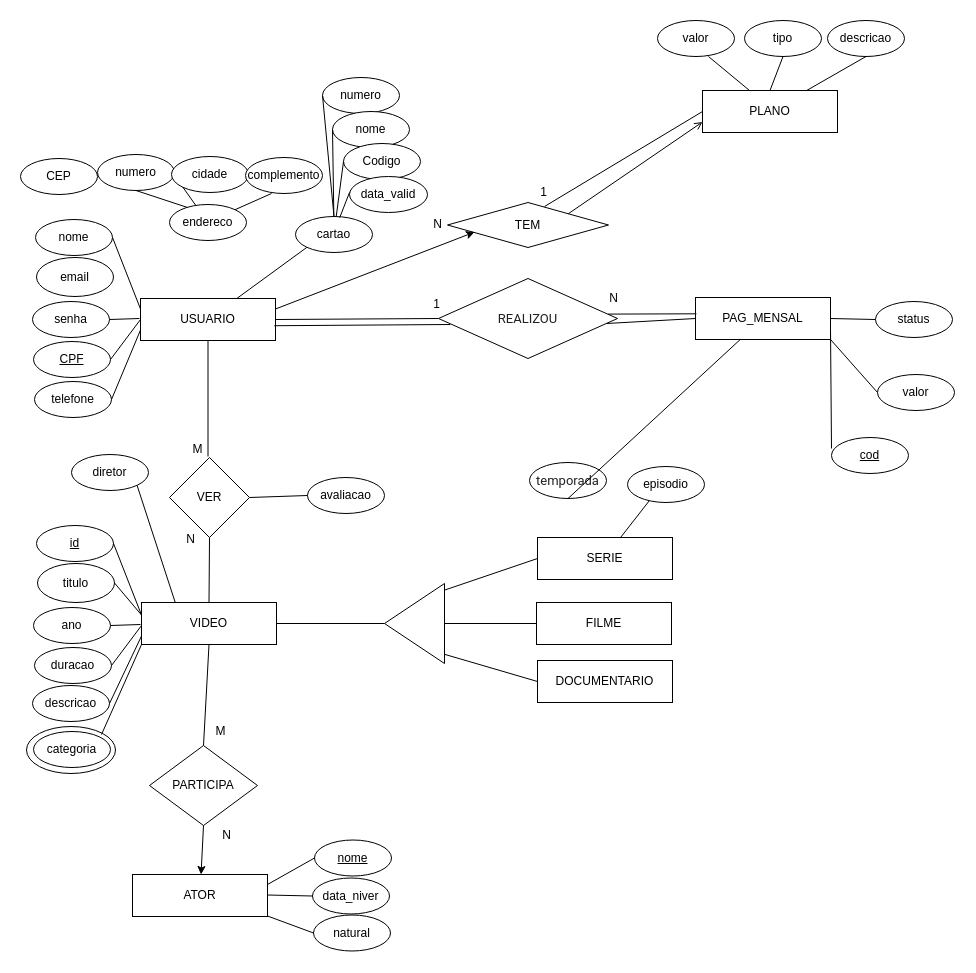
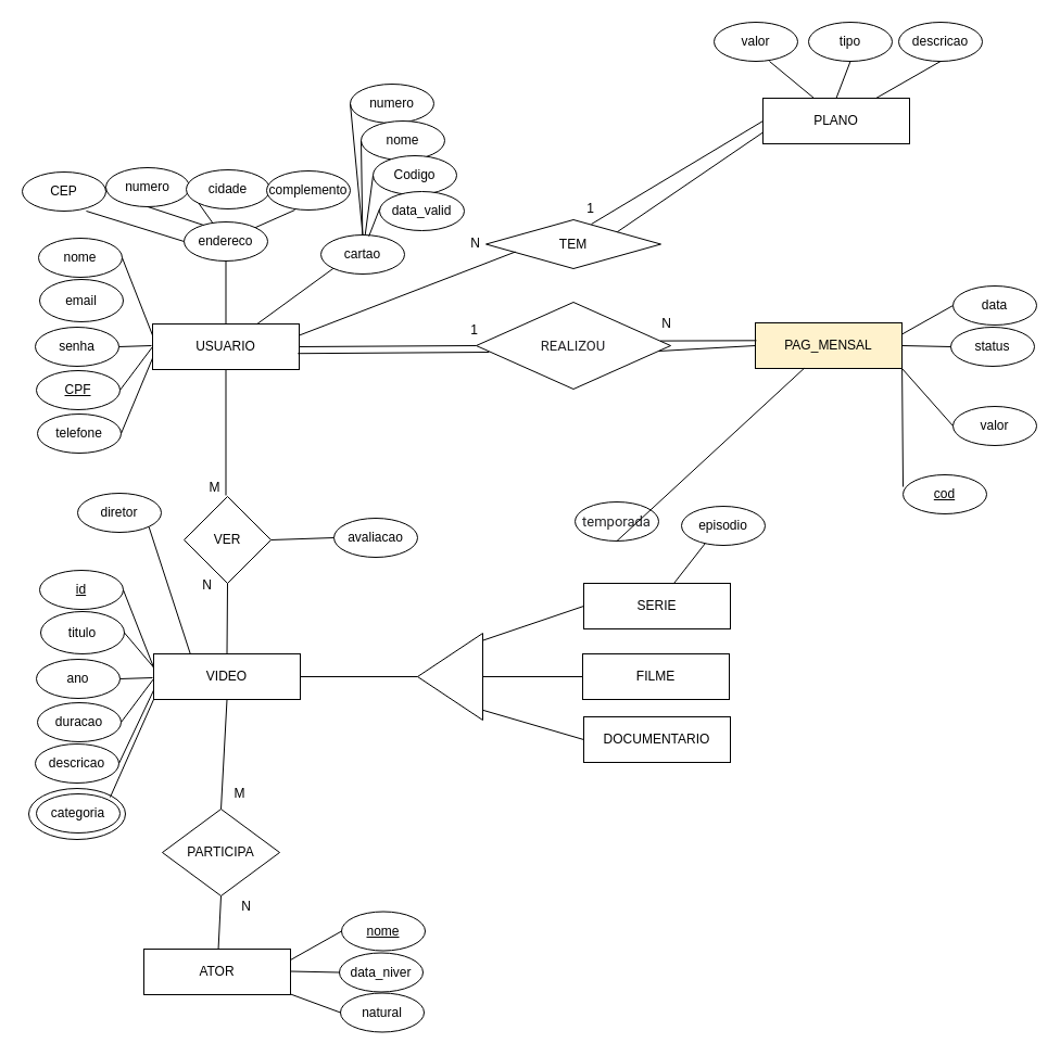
- <mxCell id="55" value="" style="endArrow=open;html=1;entryX=0;entryY=0.75;entryDx=0;entryDy=0;exitX=1;exitY=0;exitDx=0;exitDy=0;" parent="1" source="52" target="43" edge="1"><mxGeometry width="50" height="50" relative="1" as="geometry"><mxPoint x="499" y="254" as="sourcePoint" /><mxPoint x="549" y="204" as="targetPoint" /></mxGeometry></mxCell>
+ <mxCell id="55" value="" style="endArrow=none;html=1;entryX=0;entryY=0.75;entryDx=0;entryDy=0;exitX=1;exitY=0;exitDx=0;exitDy=0;" parent="1" source="52" target="43" edge="1"><mxGeometry width="50" height="50" relative="1" as="geometry"><mxPoint x="499" y="254" as="sourcePoint" /><mxPoint x="549" y="204" as="targetPoint" /></mxGeometry></mxCell>
+ <mxCell id="19" value="" style="endArrow=none;html=1;exitX=0.766;exitY=1;exitDx=0;exitDy=0;exitPerimeter=0;entryX=0;entryY=0.5;entryDx=0;entryDy=0;" parent="1" source="15" target="13" edge="1"><mxGeometry width="50" height="50" relative="1" as="geometry"><mxPoint x="413" y="357" as="sourcePoint" /><mxPoint x="463" y="307" as="targetPoint" /></mxGeometry></mxCell>
- <mxCell id="53" value="" style="endArrow=classic;html=1;exitX=1;exitY=0.25;exitDx=0;exitDy=0;entryX=0.168;entryY=0.657;entryDx=0;entryDy=0;entryPerimeter=0;" parent="1" source="3" target="52" edge="1"><mxGeometry width="50" height="50" relative="1" as="geometry"><mxPoint x="544" y="234" as="sourcePoint" /><mxPoint x="594" y="184" as="targetPoint" /></mxGeometry></mxCell>
+ <mxCell id="53" value="" style="endArrow=none;html=1;exitX=1;exitY=0.25;exitDx=0;exitDy=0;entryX=0.168;entryY=0.657;entryDx=0;entryDy=0;entryPerimeter=0;" parent="1" source="3" target="52" edge="1"><mxGeometry width="50" height="50" relative="1" as="geometry"><mxPoint x="544" y="234" as="sourcePoint" /><mxPoint x="594" y="184" as="targetPoint" /></mxGeometry></mxCell>
+ <mxCell id="14" value="" style="endArrow=none;html=1;entryX=0.5;entryY=1;entryDx=0;entryDy=0;" parent="1" source="3" target="13" edge="1"><mxGeometry width="50" height="50" relative="1" as="geometry"><mxPoint x="413" y="368" as="sourcePoint" /><mxPoint x="463" y="318" as="targetPoint" /></mxGeometry></mxCell>
+ <mxCell id="37" value="data" style="ellipse;whiteSpace=wrap;html=1;" parent="1" vertex="1"><mxGeometry x="877" y="263" width="77" height="36" as="geometry" /></mxCell>
+ <mxCell id="42" value="" style="endArrow=none;html=1;entryX=0;entryY=0.5;entryDx=0;entryDy=0;exitX=1;exitY=0.25;exitDx=0;exitDy=0;" parent="1" source="36" target="37" edge="1"><mxGeometry width="50" height="50" relative="1" as="geometry"><mxPoint x="813" y="300" as="sourcePoint" /><mxPoint x="863" y="250" as="targetPoint" /></mxGeometry></mxCell>
- <mxCell id="36" value="PAG_MENSAL" style="rounded=0;whiteSpace=wrap;html=1;" parent="1" vertex="1"><mxGeometry x="695" y="297" width="135" height="42" as="geometry" /></mxCell>
+ <mxCell id="36" value="PAG_MENSAL" style="rounded=0;whiteSpace=wrap;html=1;fillColor=#fff2cc;" parent="1" vertex="1"><mxGeometry x="695" y="297" width="135" height="42" as="geometry" /></mxCell>
- <mxCell id="104" value="" style="endArrow=classic;html=1;exitX=0.5;exitY=1;exitDx=0;exitDy=0;" parent="1" source="95" target="97" edge="1"><mxGeometry width="50" height="50" relative="1" as="geometry"><mxPoint x="670" y="751" as="sourcePoint" /><mxPoint x="720" y="701" as="targetPoint" /></mxGeometry></mxCell>
+ <mxCell id="104" value="" style="endArrow=none;html=1;exitX=0.5;exitY=1;exitDx=0;exitDy=0;" parent="1" source="95" target="97" edge="1"><mxGeometry width="50" height="50" relative="1" as="geometry"><mxPoint x="670" y="751" as="sourcePoint" /><mxPoint x="720" y="701" as="targetPoint" /></mxGeometry></mxCell>
